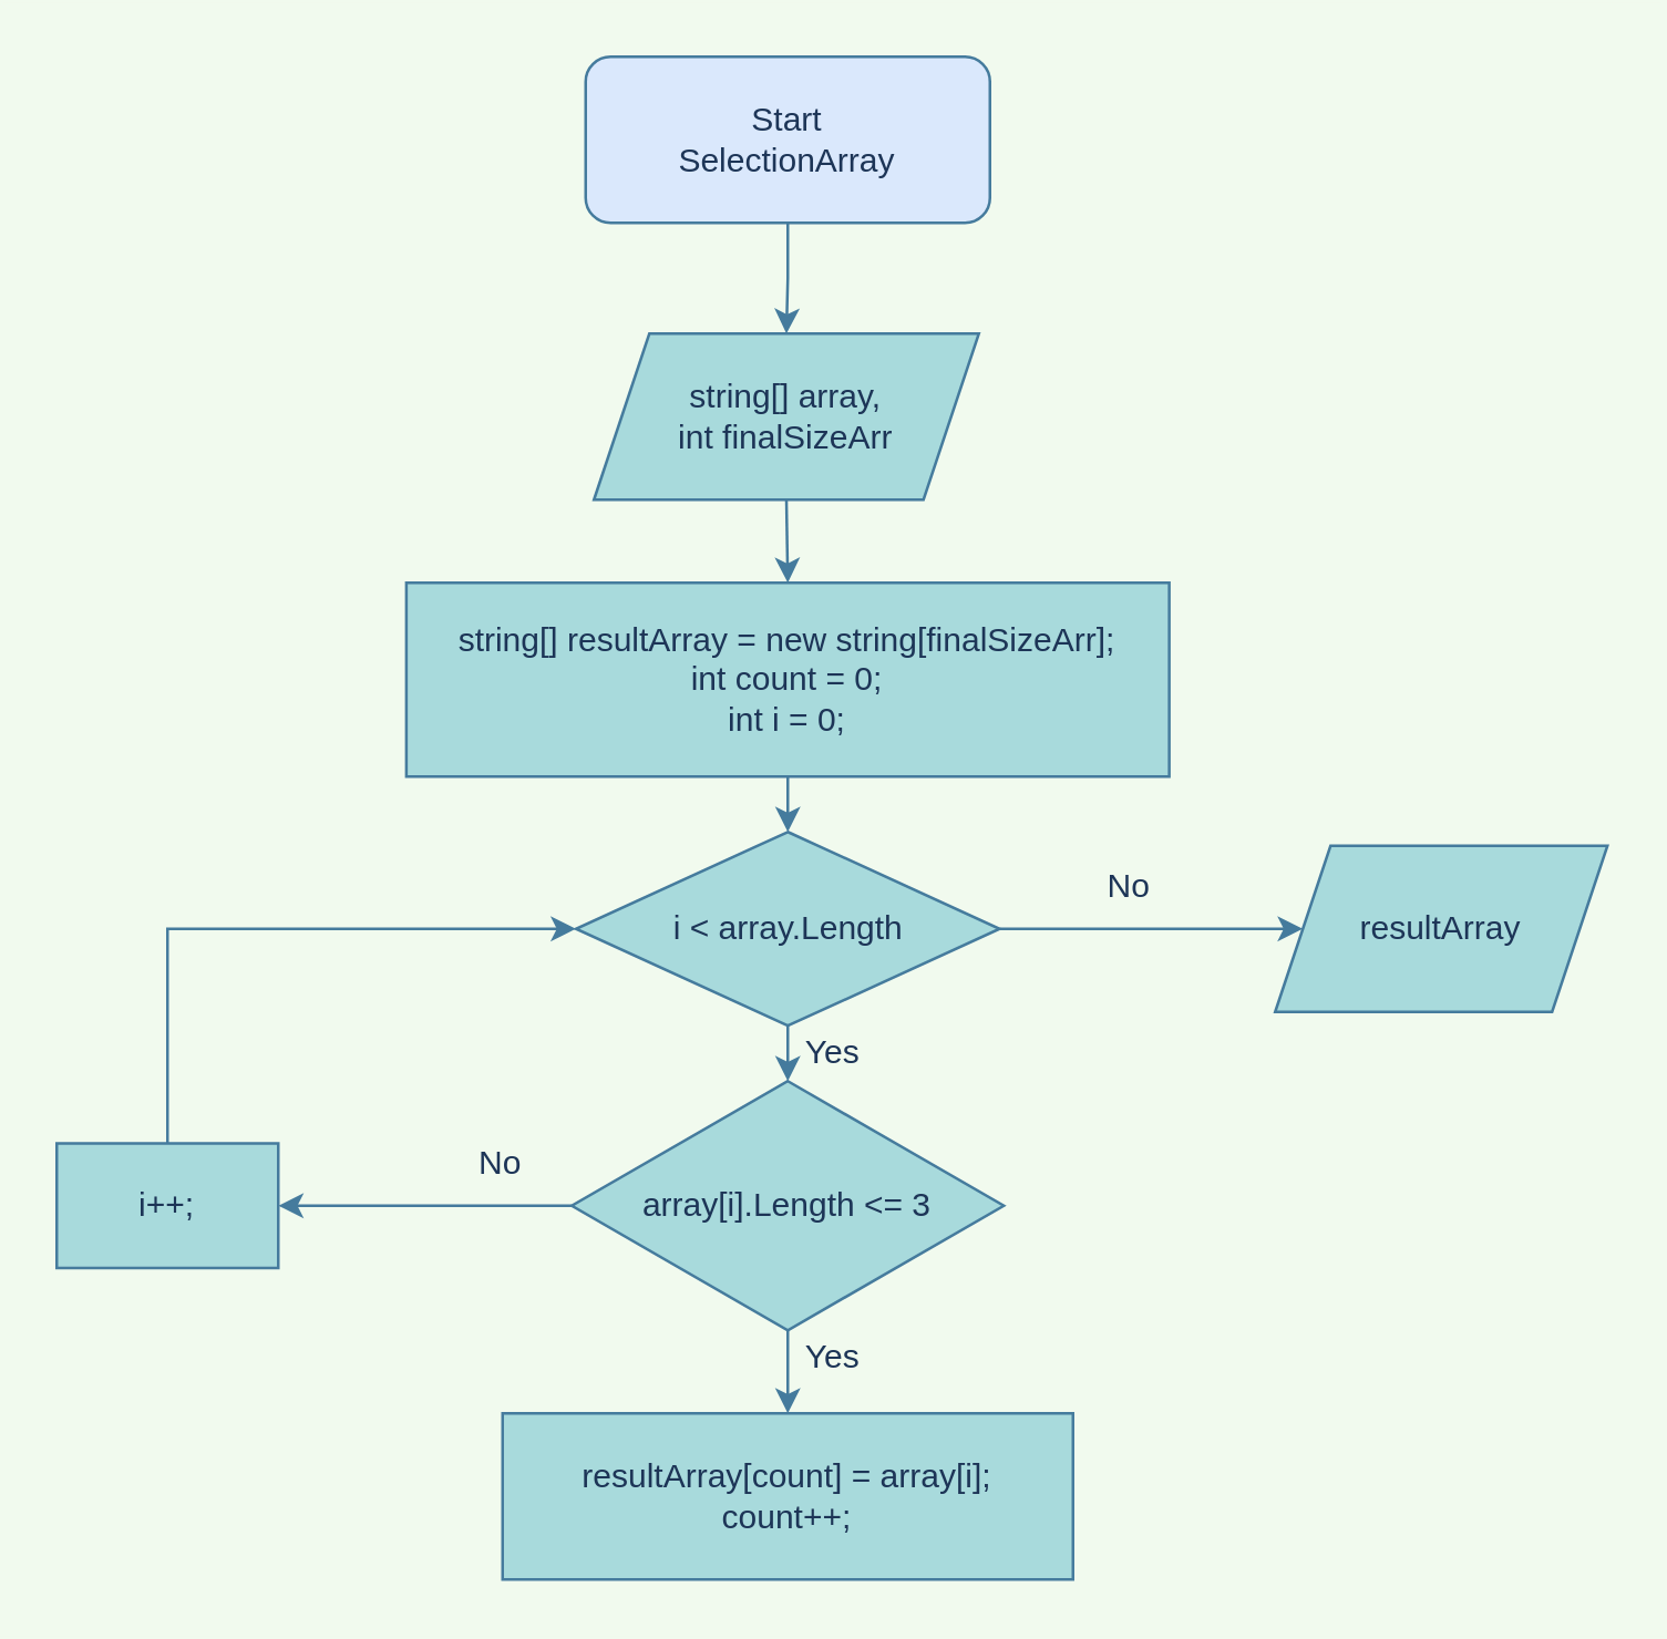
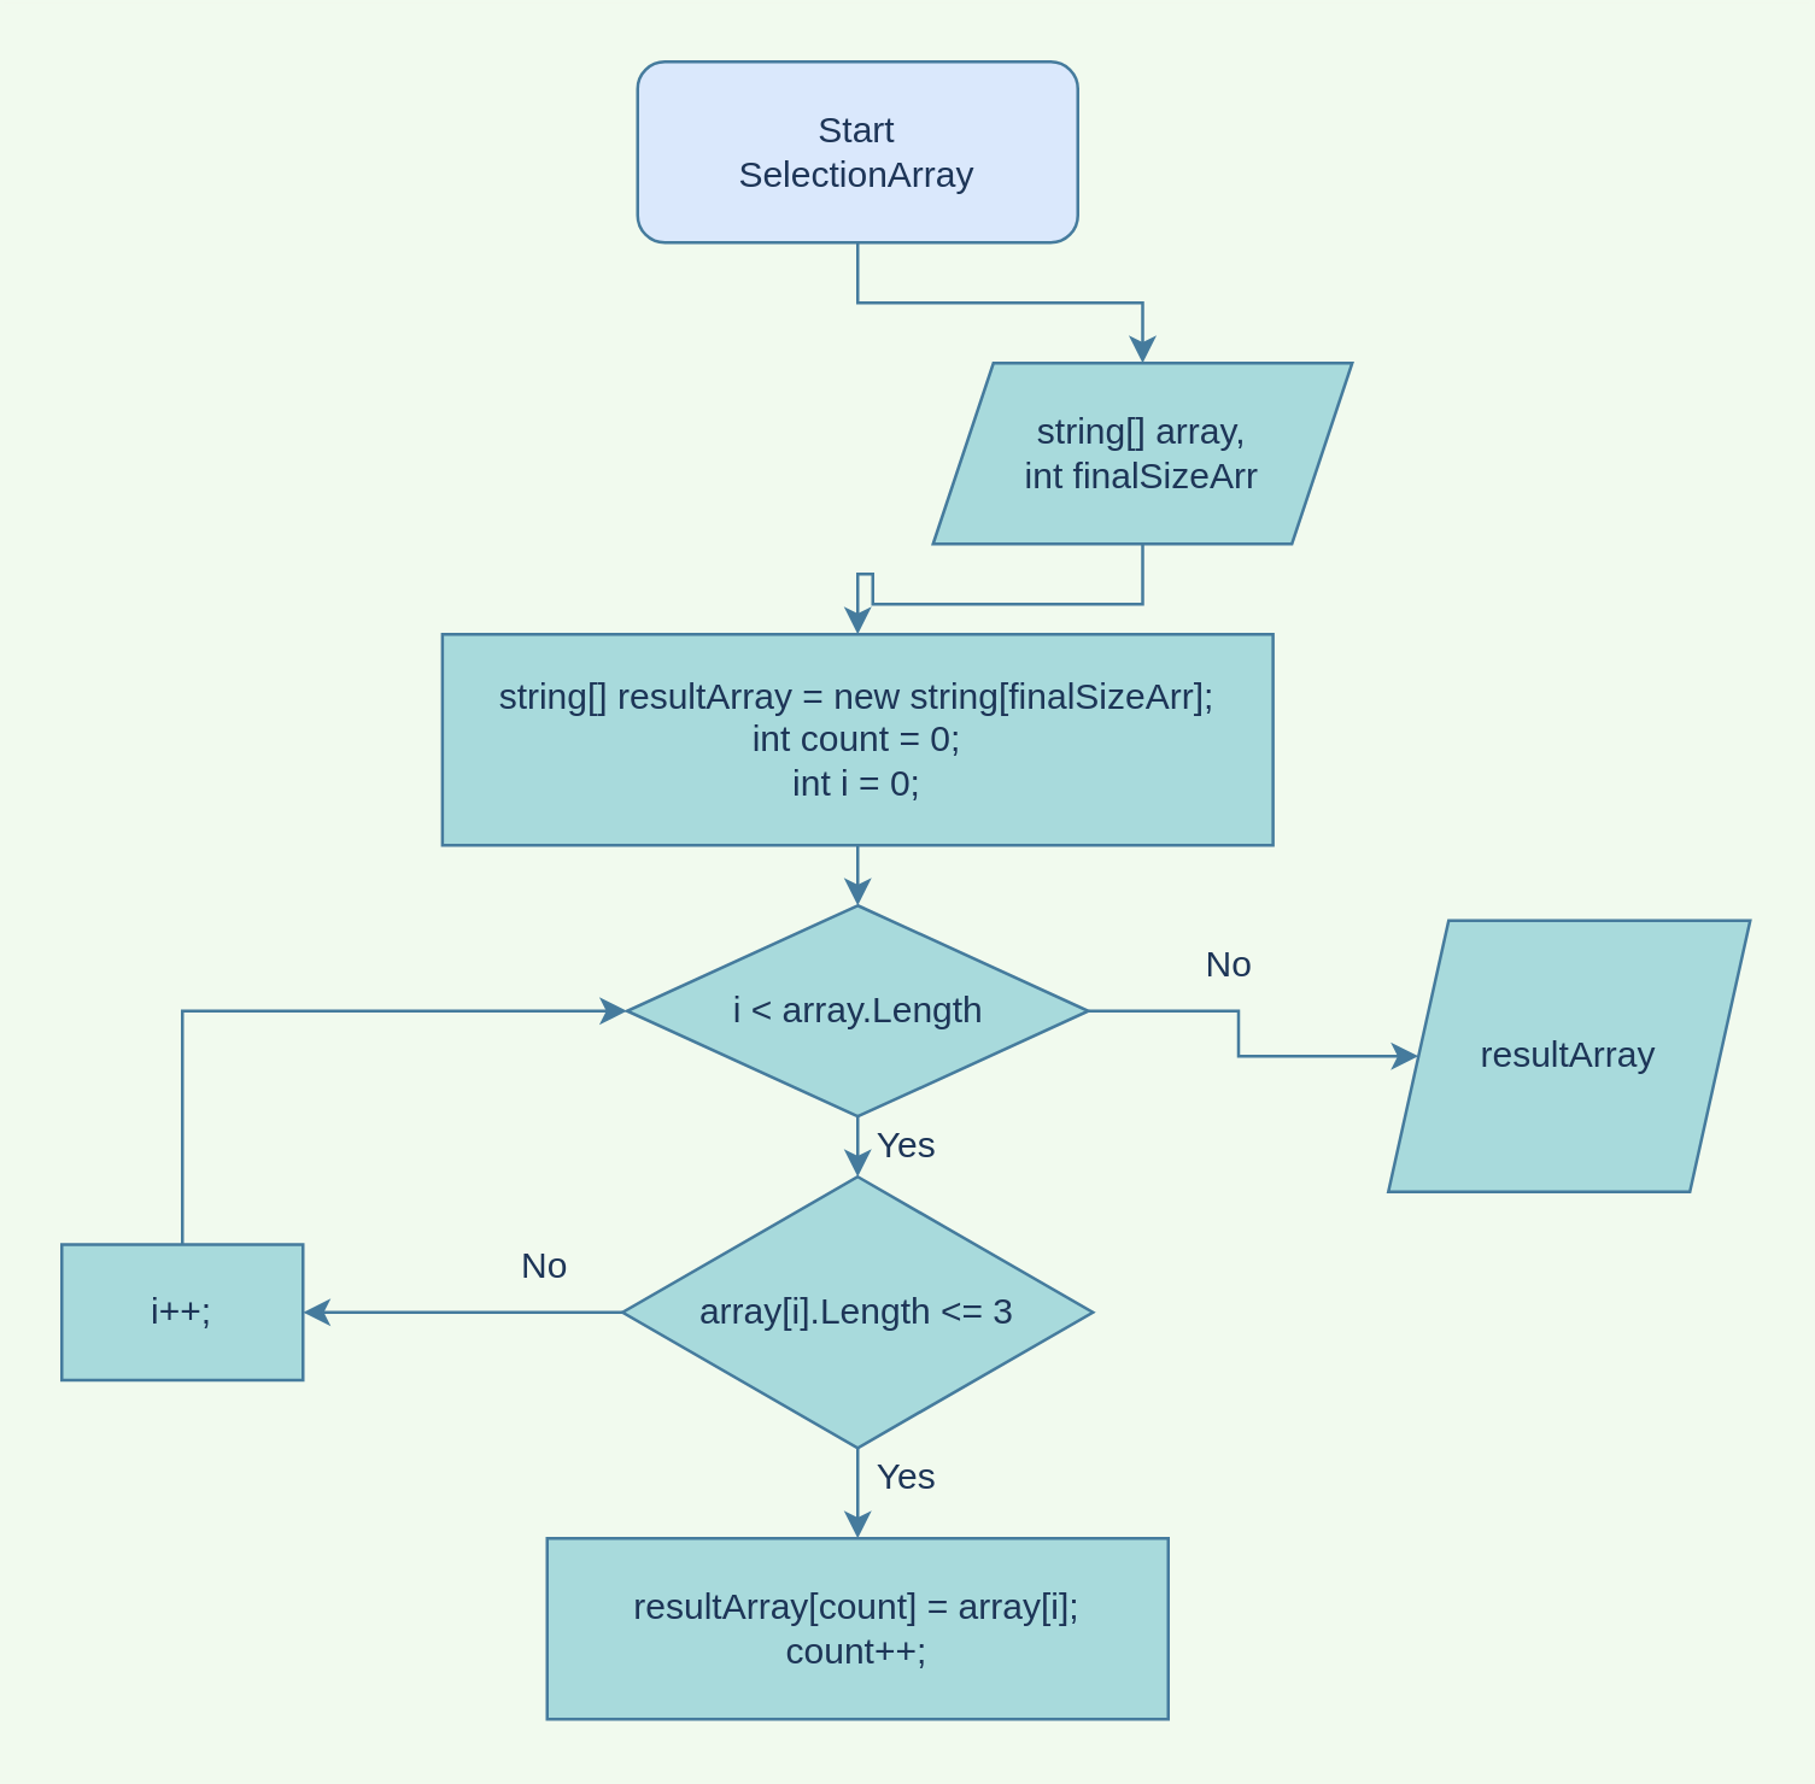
- <mxCell id="5" value="string[] array,&lt;br&gt;int finalSizeArr" style="shape=parallelogram;perimeter=parallelogramPerimeter;whiteSpace=wrap;html=1;fixedSize=1;fillColor=#A8DADC;strokeColor=#457B9D;fontColor=#1D3557;" parent="1" vertex="1"><mxGeometry x="214" y="120" width="139" height="60" as="geometry" /></mxCell>
+ <mxCell id="5" value="string[] array,&lt;br&gt;int finalSizeArr" style="shape=parallelogram;perimeter=parallelogramPerimeter;whiteSpace=wrap;html=1;fixedSize=1;fillColor=#A8DADC;strokeColor=#457B9D;fontColor=#1D3557;" parent="1" vertex="1"><mxGeometry x="309" y="120" width="139" height="60" as="geometry" /></mxCell>
- <mxCell id="20" value="resultArray" style="shape=parallelogram;perimeter=parallelogramPerimeter;whiteSpace=wrap;html=1;fixedSize=1;fillColor=#A8DADC;strokeColor=#457B9D;fontColor=#1D3557;" parent="1" vertex="1"><mxGeometry x="460" y="305" width="120" height="60" as="geometry" /></mxCell>
+ <mxCell id="20" value="resultArray" style="shape=parallelogram;perimeter=parallelogramPerimeter;whiteSpace=wrap;html=1;fixedSize=1;fillColor=#A8DADC;strokeColor=#457B9D;fontColor=#1D3557;" parent="1" vertex="1"><mxGeometry x="460" y="305" width="120" height="90" as="geometry" /></mxCell>
